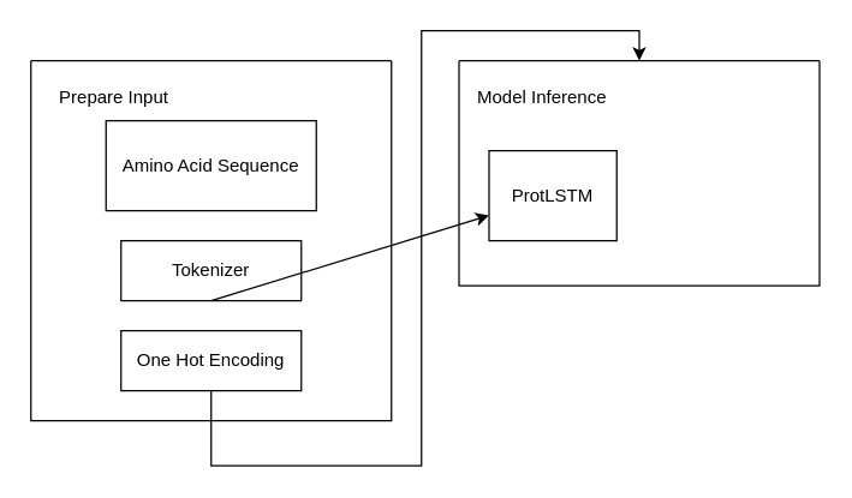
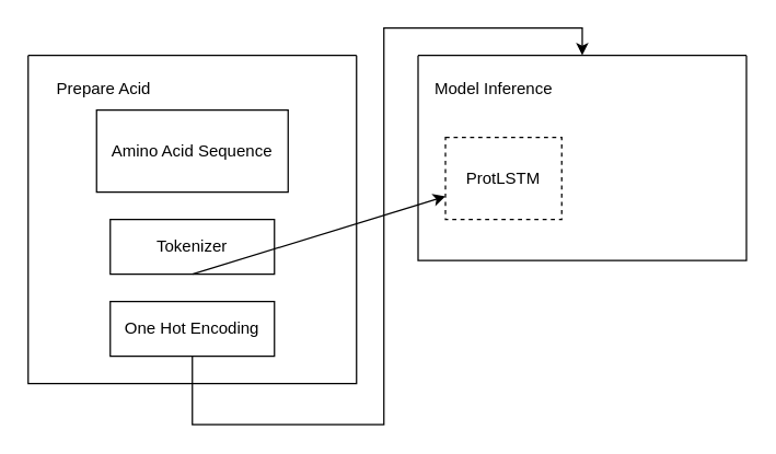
- <mxCell id="6" value="Prepare Input" style="text;html=1;align=center;verticalAlign=middle;resizable=0;points=[];autosize=1;strokeColor=none;fillColor=none;" vertex="1" parent="5"><mxGeometry x="5" y="10" width="100" height="30" as="geometry" /></mxCell>
+ <mxCell id="6" value="Prepare Acid" style="text;html=1;align=center;verticalAlign=middle;resizable=0;points=[];autosize=1;strokeColor=none;fillColor=none;" vertex="1" parent="5"><mxGeometry x="5" y="10" width="100" height="30" as="geometry" /></mxCell>
- <mxCell id="4" value="ProtLSTM" style="rounded=0;whiteSpace=wrap;html=1;" vertex="1" parent="2"><mxGeometry x="20" y="60" width="85" height="60" as="geometry" /></mxCell>
+ <mxCell id="4" value="ProtLSTM" style="rounded=0;whiteSpace=wrap;html=1;dashed=1;" vertex="1" parent="2"><mxGeometry x="20" y="60" width="85" height="60" as="geometry" /></mxCell>
